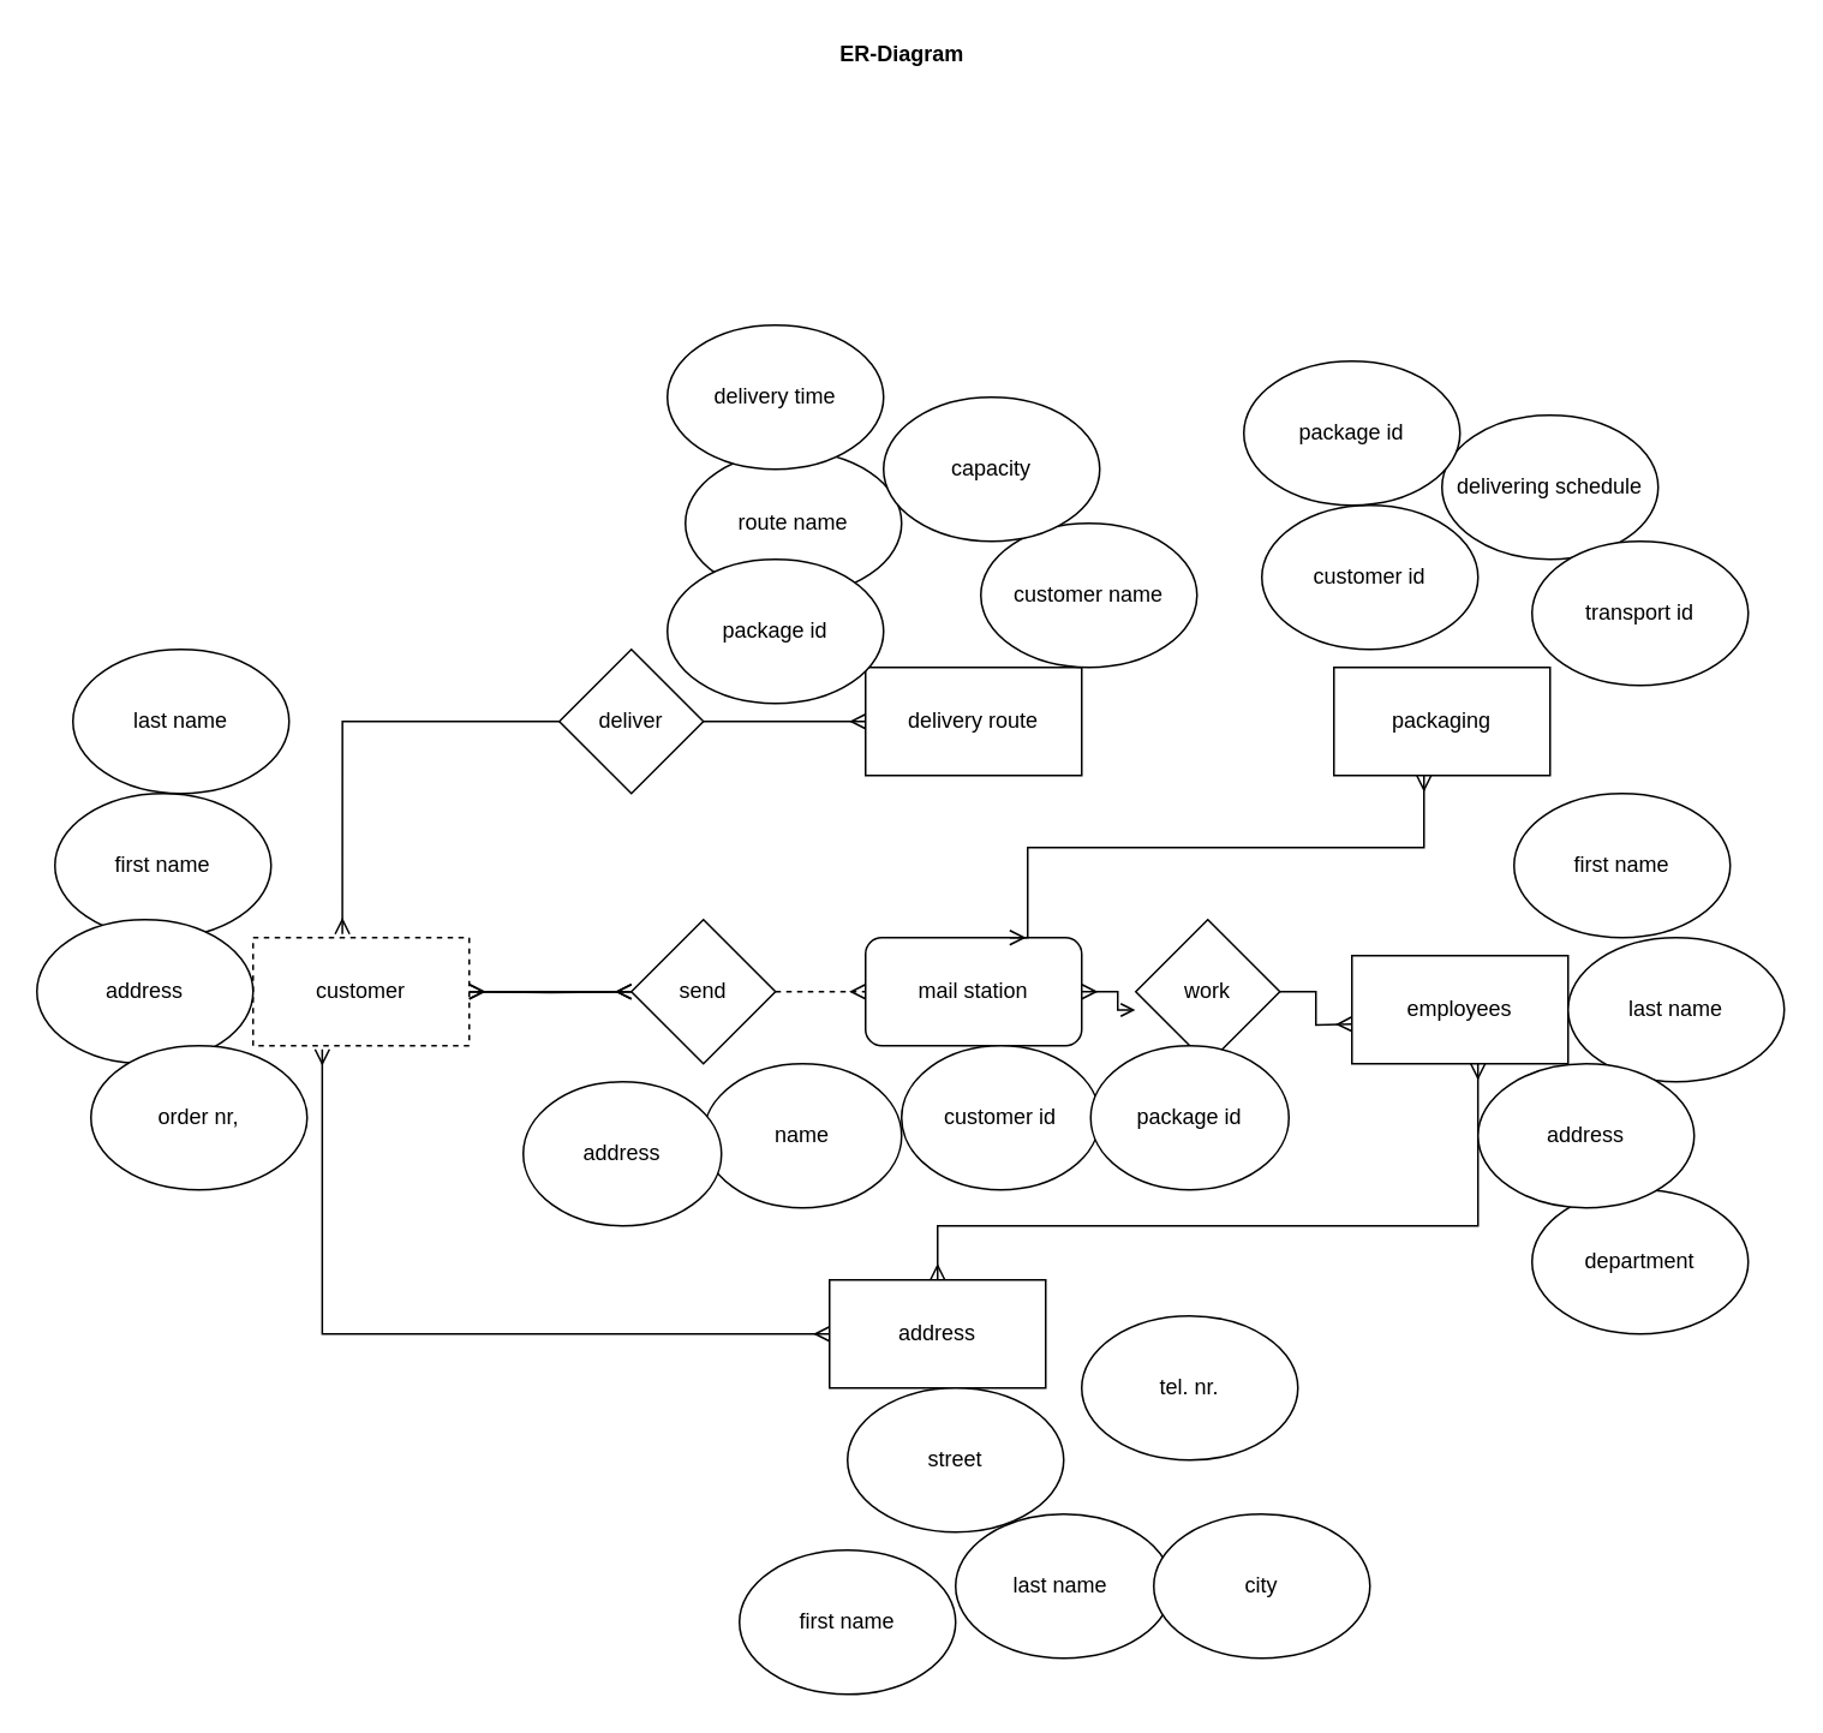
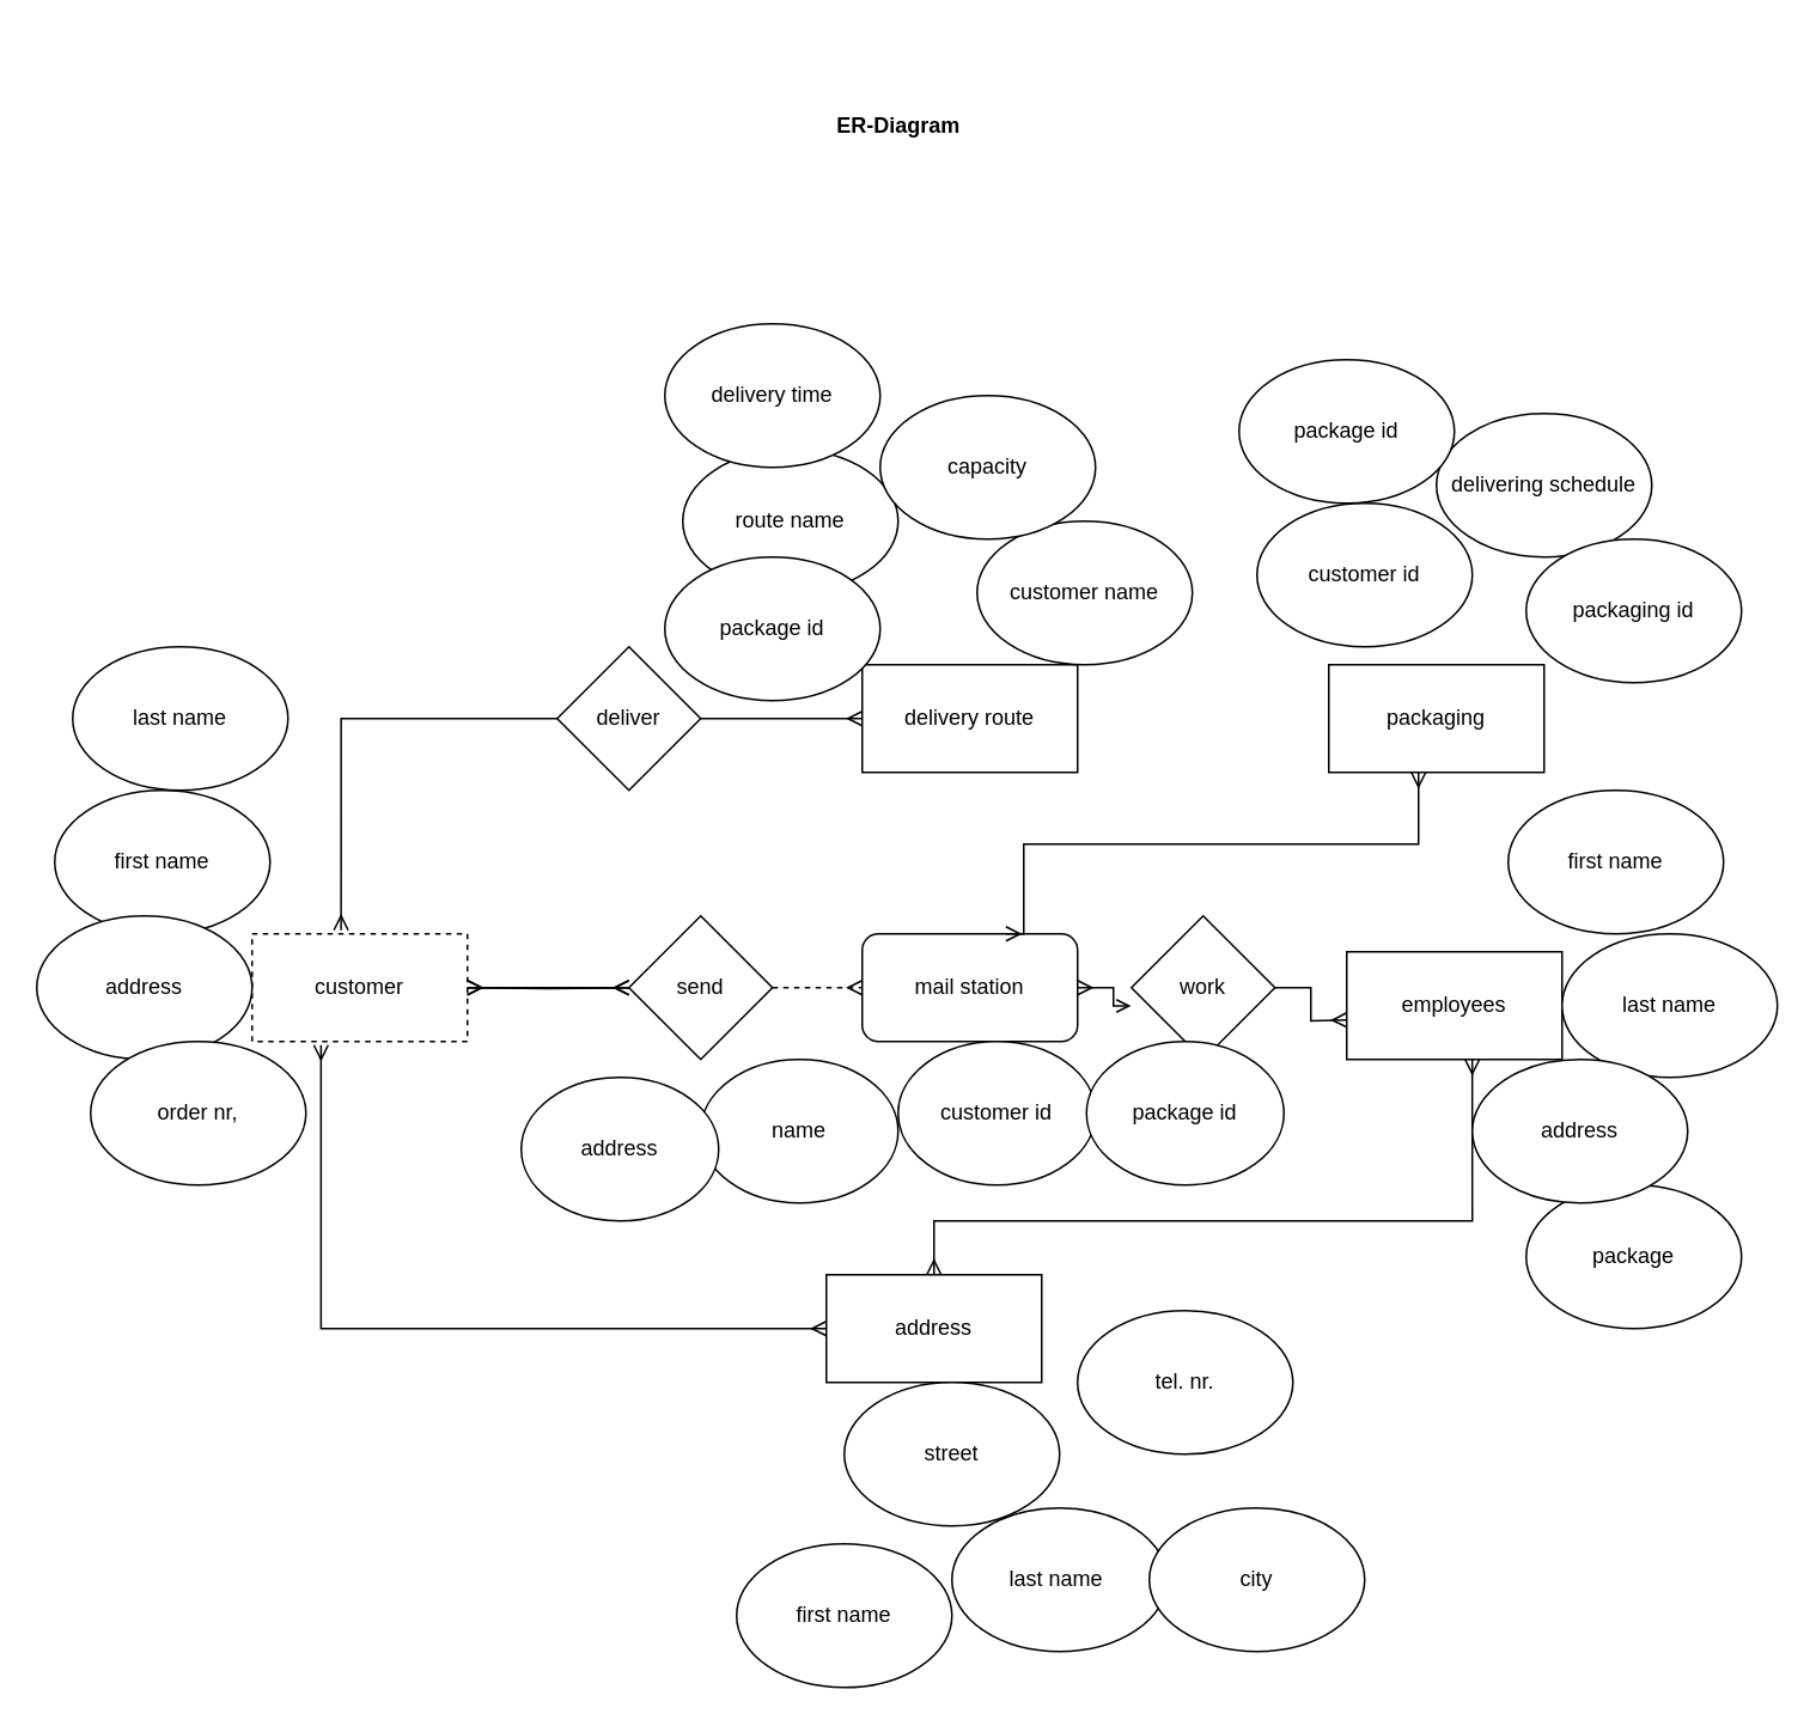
- <mxCell id="47" value="&lt;b&gt;ER-Diagram&lt;/b&gt;" style="text;html=1;align=center;verticalAlign=middle;resizable=0;points=[];autosize=1;" vertex="1" parent="1"><mxGeometry x="460" y="20" width="80" height="20" as="geometry" /></mxCell>
+ <mxCell id="47" value="&lt;b&gt;ER-Diagram&lt;/b&gt;" style="text;html=1;align=center;verticalAlign=middle;resizable=0;points=[];autosize=1;" vertex="1" parent="1"><mxGeometry x="460" y="60" width="80" height="20" as="geometry" /></mxCell>
- <mxCell id="46" value="transport id" style="ellipse;whiteSpace=wrap;html=1;" vertex="1" parent="1"><mxGeometry x="850" y="300" width="120" height="80" as="geometry" /></mxCell>
+ <mxCell id="46" value="packaging id" style="ellipse;whiteSpace=wrap;html=1;" vertex="1" parent="1"><mxGeometry x="850" y="300" width="120" height="80" as="geometry" /></mxCell>
- <mxCell id="37" value="department" style="ellipse;whiteSpace=wrap;html=1;" vertex="1" parent="1"><mxGeometry x="850" y="660" width="120" height="80" as="geometry" /></mxCell>
+ <mxCell id="37" value="package" style="ellipse;whiteSpace=wrap;html=1;" vertex="1" parent="1"><mxGeometry x="850" y="660" width="120" height="80" as="geometry" /></mxCell>
